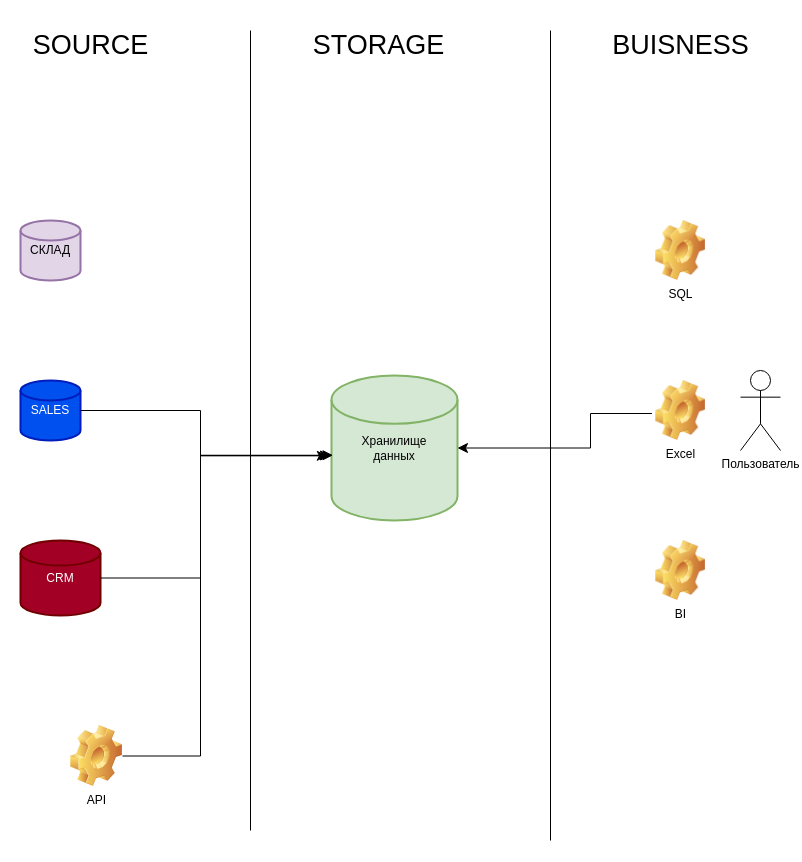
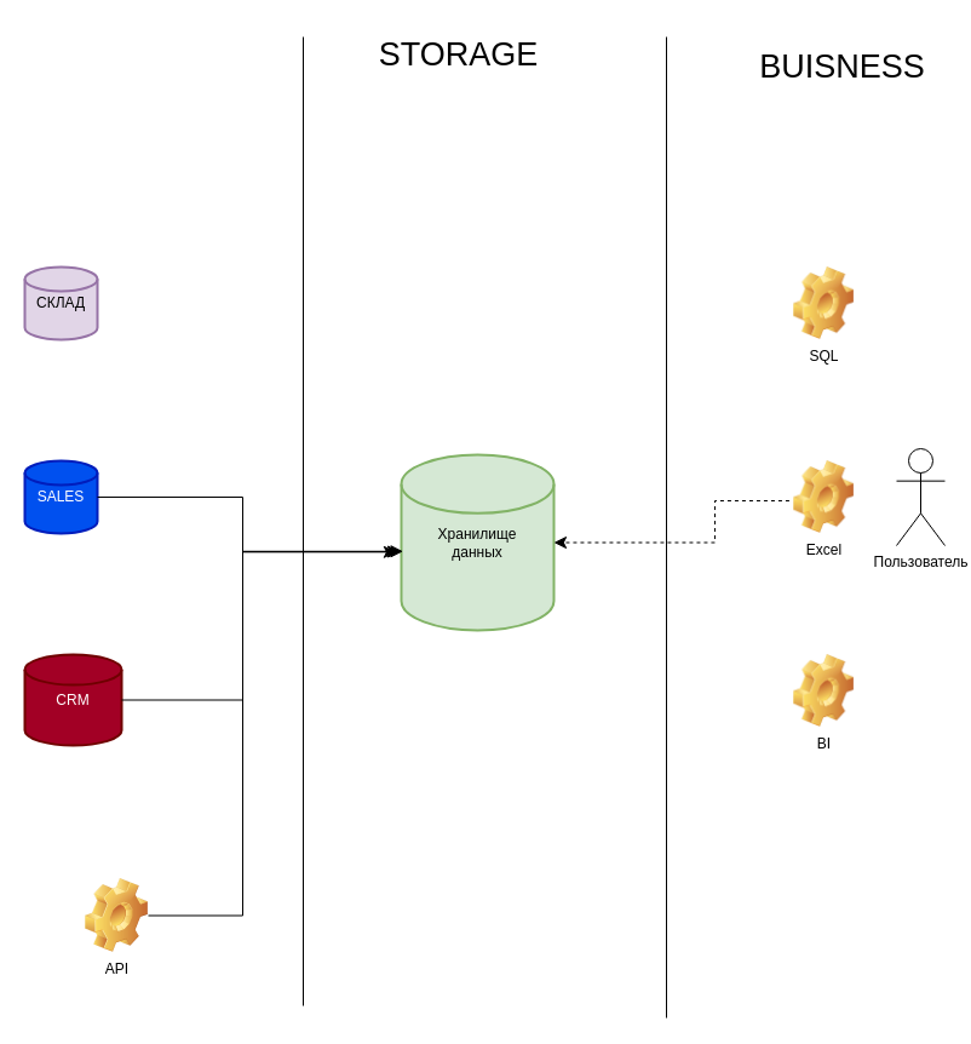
- <mxCell id="7" value="SOURCE" style="text;html=1;align=center;verticalAlign=middle;resizable=0;points=[];autosize=1;strokeColor=none;fillColor=none;fontSize=27;" vertex="1" parent="1"><mxGeometry x="20" y="20" width="140" height="50" as="geometry" /></mxCell>
- <mxCell id="9" value="BUISNESS" style="text;html=1;align=center;verticalAlign=middle;resizable=0;points=[];autosize=1;strokeColor=none;fillColor=none;fontSize=27;" vertex="1" parent="1"><mxGeometry x="600" y="20" width="160" height="50" as="geometry" /></mxCell>
+ <mxCell id="9" value="BUISNESS" style="text;html=1;align=center;verticalAlign=middle;resizable=0;points=[];autosize=1;strokeColor=none;fillColor=none;fontSize=27;" vertex="1" parent="1"><mxGeometry x="615" y="30" width="160" height="50" as="geometry" /></mxCell>
- <mxCell id="19" value="" style="edgeStyle=elbowEdgeStyle;elbow=horizontal;endArrow=classic;html=1;curved=0;rounded=0;endSize=8;startSize=8;exitX=-0.071;exitY=0.55;exitDx=0;exitDy=0;exitPerimeter=0;entryX=1;entryY=0.5;entryDx=0;entryDy=0;entryPerimeter=0;" edge="1" parent="1" source="16" target="2"><mxGeometry width="50" height="50" relative="1" as="geometry"><mxPoint x="860" y="210" as="sourcePoint" /><mxPoint x="910" y="160" as="targetPoint" /><Array as="points"><mxPoint x="590" y="430" /></Array></mxGeometry></mxCell>
+ <mxCell id="19" value="" style="edgeStyle=elbowEdgeStyle;elbow=horizontal;endArrow=classic;html=1;curved=0;rounded=0;endSize=8;startSize=8;exitX=-0.071;exitY=0.55;exitDx=0;exitDy=0;exitPerimeter=0;entryX=1;entryY=0.5;entryDx=0;entryDy=0;entryPerimeter=0;dashed=1;" edge="1" parent="1" source="16" target="2"><mxGeometry width="50" height="50" relative="1" as="geometry"><mxPoint x="860" y="210" as="sourcePoint" /><mxPoint x="910" y="160" as="targetPoint" /><Array as="points"><mxPoint x="590" y="430" /></Array></mxGeometry></mxCell>
